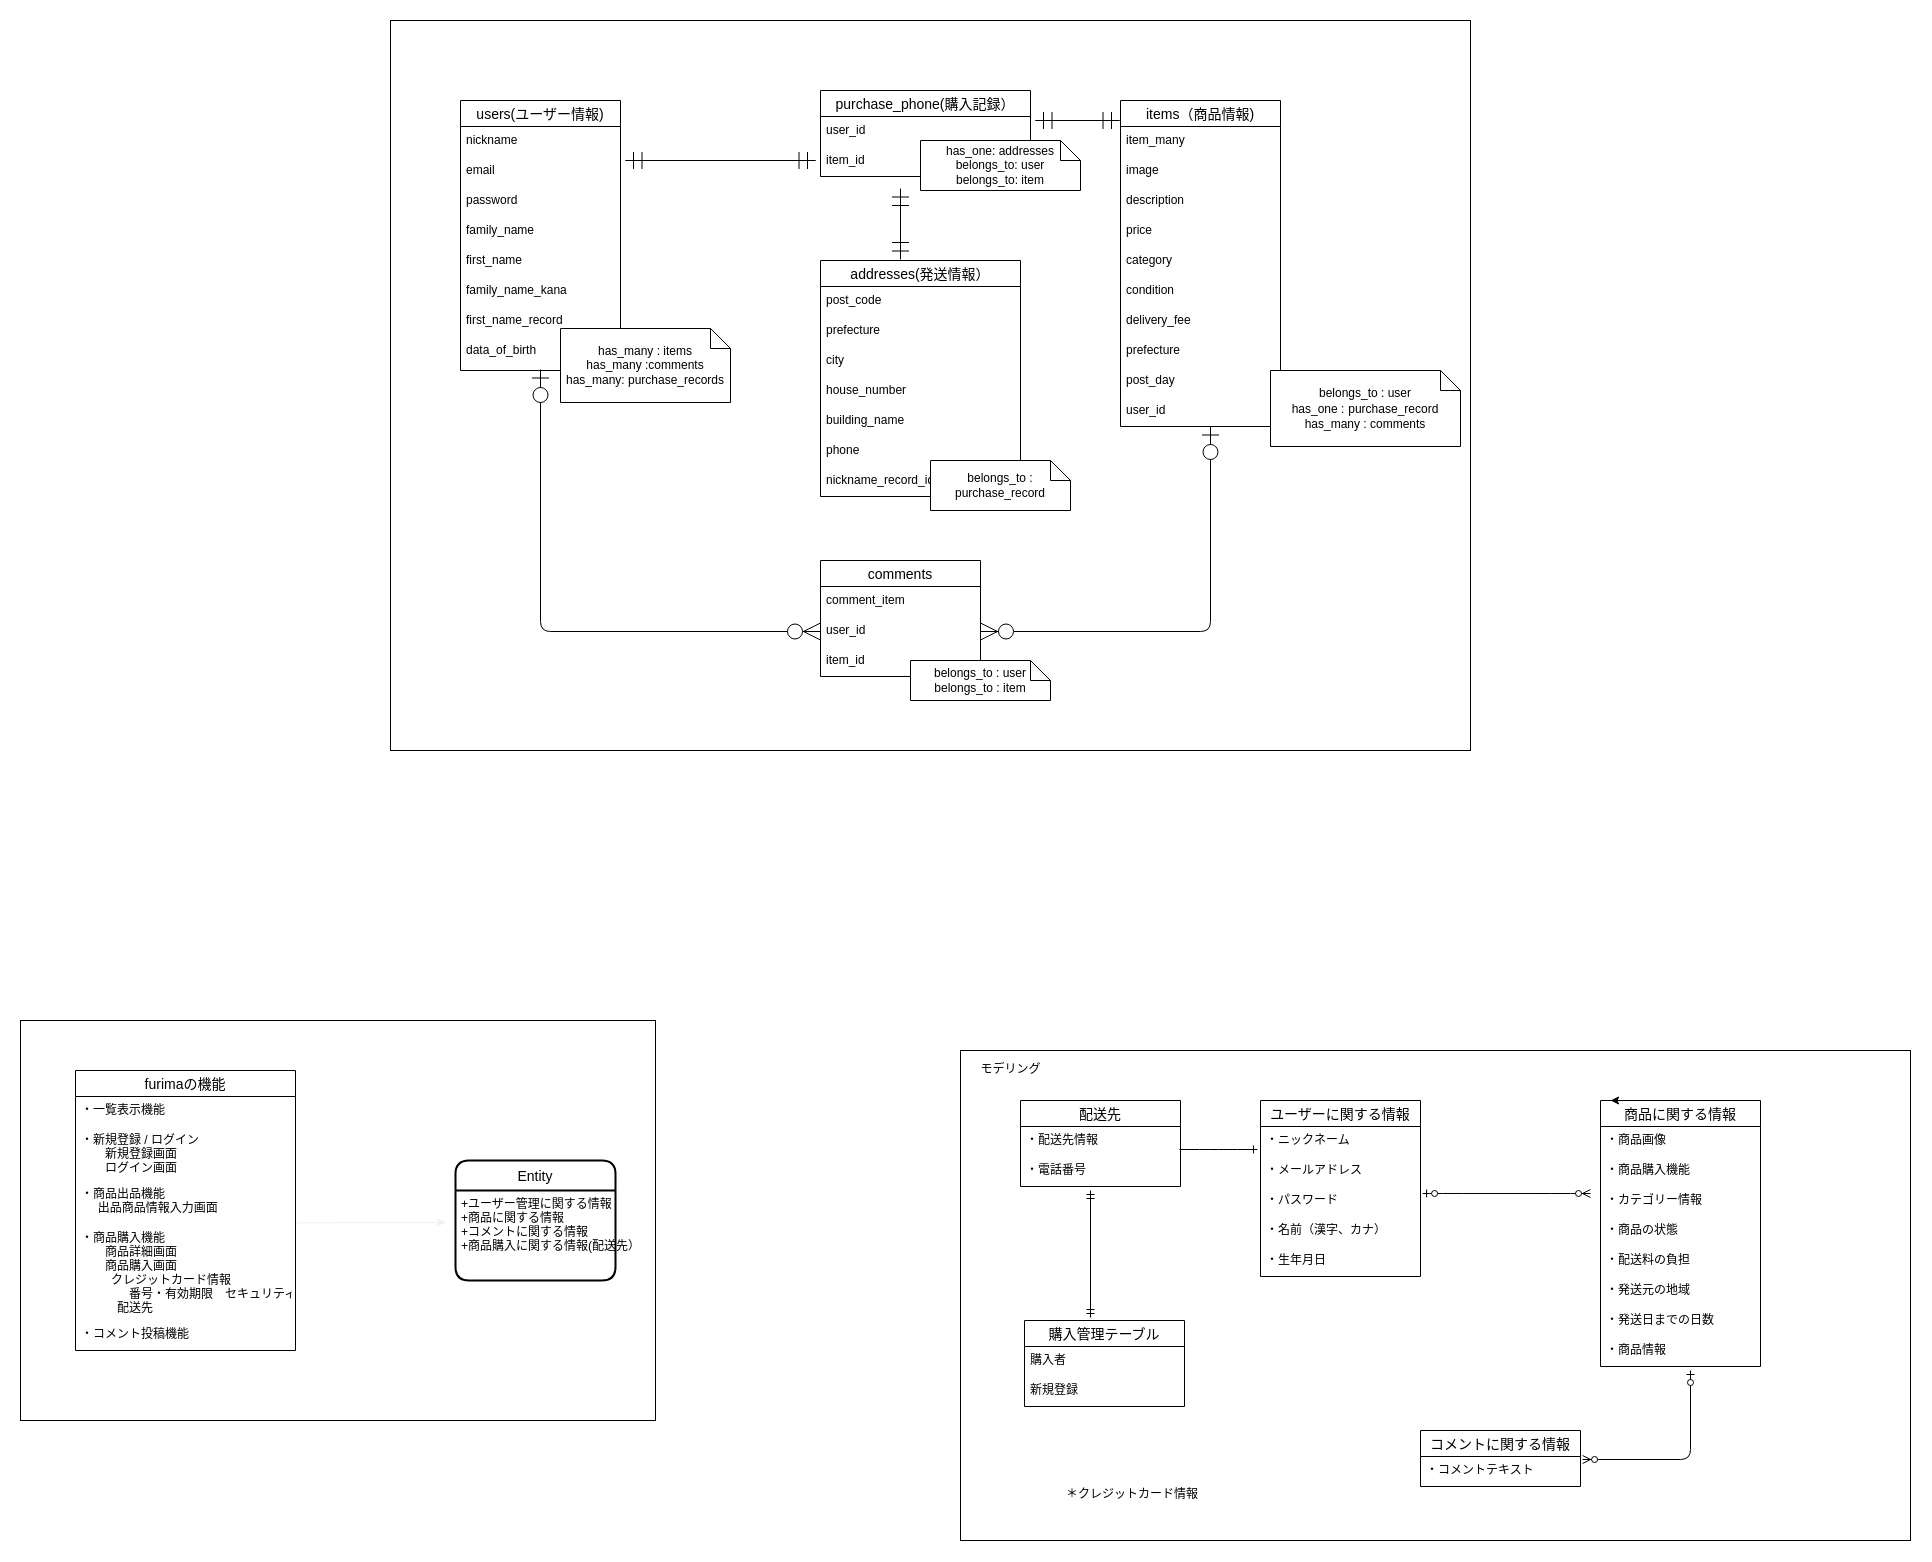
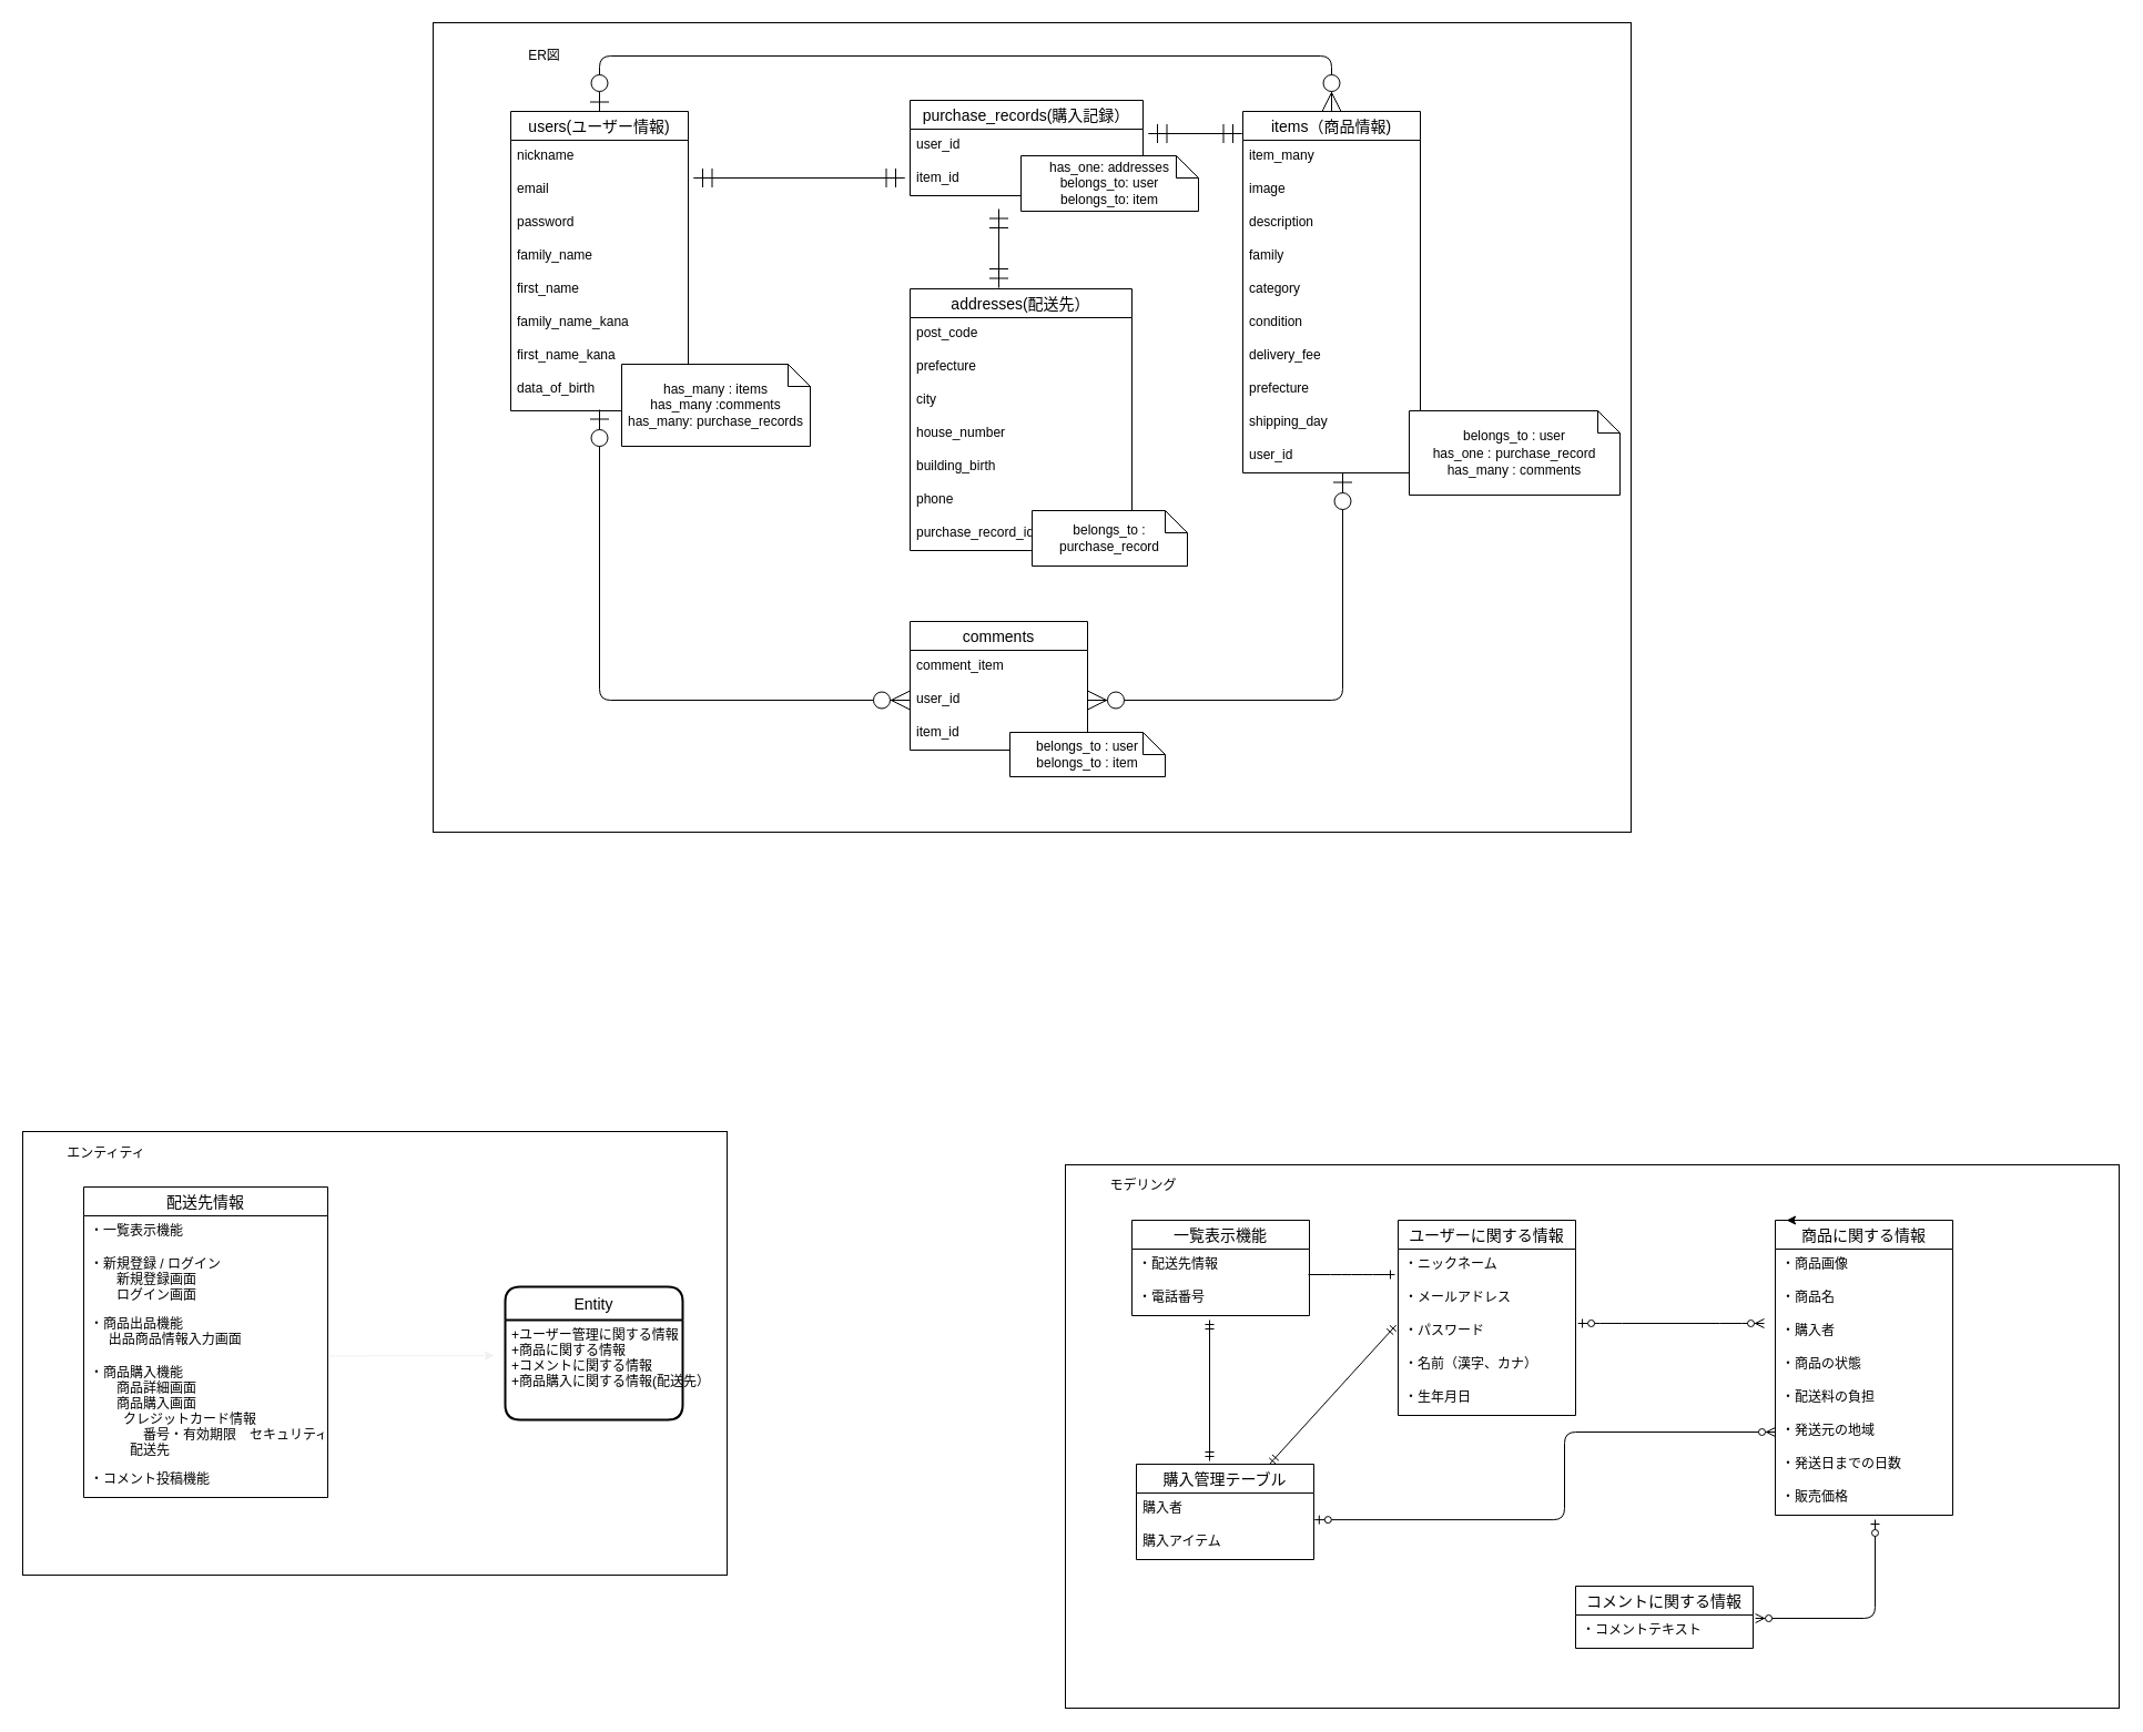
+ <mxCell id="83" value="ER図" style="text;html=1;align=center;verticalAlign=middle;resizable=0;points=[];autosize=1;" vertex="1" parent="48"><mxGeometry x="60" y="20" width="40" height="20" as="geometry" /></mxCell>
+ <mxCell id="70" value="" style="edgeStyle=elbowEdgeStyle;fontSize=12;html=1;endArrow=ERzeroToMany;startArrow=ERzeroToOne;strokeWidth=1;endSize=15;startSize=15;entryX=0.5;entryY=0;entryDx=0;entryDy=0;exitX=0.5;exitY=0;exitDx=0;exitDy=0;" edge="1" parent="48" source="50" target="59"><mxGeometry width="100" height="100" relative="1" as="geometry"><mxPoint x="490" y="180" as="sourcePoint" /><mxPoint x="706" y="190" as="targetPoint" /><Array as="points"><mxPoint x="450" y="30" /></Array></mxGeometry></mxCell>
- <mxCell id="90" value="purchase_phone(購入記録）" style="swimlane;fontStyle=0;childLayout=stackLayout;horizontal=1;startSize=26;horizontalStack=0;resizeParent=1;resizeParentMax=0;resizeLast=0;collapsible=1;marginBottom=0;align=center;fontSize=14;" vertex="1" parent="48"><mxGeometry x="410" y="70" width="210" height="86" as="geometry" /></mxCell>
+ <mxCell id="90" value="purchase_records(購入記録）" style="swimlane;fontStyle=0;childLayout=stackLayout;horizontal=1;startSize=26;horizontalStack=0;resizeParent=1;resizeParentMax=0;resizeLast=0;collapsible=1;marginBottom=0;align=center;fontSize=14;" vertex="1" parent="48"><mxGeometry x="410" y="70" width="210" height="86" as="geometry" /></mxCell>
- <mxCell id="63" value="price" style="text;strokeColor=none;fillColor=none;spacingLeft=4;spacingRight=4;overflow=hidden;rotatable=0;points=[[0,0.5],[1,0.5]];portConstraint=eastwest;fontSize=12;" vertex="1" parent="59"><mxGeometry y="116" width="160" height="30" as="geometry" /></mxCell>
+ <mxCell id="63" value="family" style="text;strokeColor=none;fillColor=none;spacingLeft=4;spacingRight=4;overflow=hidden;rotatable=0;points=[[0,0.5],[1,0.5]];portConstraint=eastwest;fontSize=12;" vertex="1" parent="59"><mxGeometry y="116" width="160" height="30" as="geometry" /></mxCell>
- <mxCell id="75" value="addresses(発送情報）" style="swimlane;fontStyle=0;childLayout=stackLayout;horizontal=1;startSize=26;horizontalStack=0;resizeParent=1;resizeParentMax=0;resizeLast=0;collapsible=1;marginBottom=0;align=center;fontSize=14;" vertex="1" parent="48"><mxGeometry x="410" y="240" width="200" height="236" as="geometry"><mxRectangle x="60" y="100" width="70" height="26" as="alternateBounds" /></mxGeometry></mxCell>
+ <mxCell id="75" value="addresses(配送先）" style="swimlane;fontStyle=0;childLayout=stackLayout;horizontal=1;startSize=26;horizontalStack=0;resizeParent=1;resizeParentMax=0;resizeLast=0;collapsible=1;marginBottom=0;align=center;fontSize=14;" vertex="1" parent="48"><mxGeometry x="410" y="240" width="200" height="236" as="geometry"><mxRectangle x="60" y="100" width="70" height="26" as="alternateBounds" /></mxGeometry></mxCell>
- <mxCell id="57" value="first_name_record" style="text;strokeColor=none;fillColor=none;spacingLeft=4;spacingRight=4;overflow=hidden;rotatable=0;points=[[0,0.5],[1,0.5]];portConstraint=eastwest;fontSize=12;" vertex="1" parent="50"><mxGeometry y="206" width="160" height="30" as="geometry" /></mxCell>
+ <mxCell id="57" value="first_name_kana" style="text;strokeColor=none;fillColor=none;spacingLeft=4;spacingRight=4;overflow=hidden;rotatable=0;points=[[0,0.5],[1,0.5]];portConstraint=eastwest;fontSize=12;" vertex="1" parent="50"><mxGeometry y="206" width="160" height="30" as="geometry" /></mxCell>
- <mxCell id="68" value="post_day" style="text;strokeColor=none;fillColor=none;spacingLeft=4;spacingRight=4;overflow=hidden;rotatable=0;points=[[0,0.5],[1,0.5]];portConstraint=eastwest;fontSize=12;" vertex="1" parent="59"><mxGeometry y="266" width="160" height="30" as="geometry" /></mxCell>
+ <mxCell id="68" value="shipping_day" style="text;strokeColor=none;fillColor=none;spacingLeft=4;spacingRight=4;overflow=hidden;rotatable=0;points=[[0,0.5],[1,0.5]];portConstraint=eastwest;fontSize=12;" vertex="1" parent="59"><mxGeometry y="266" width="160" height="30" as="geometry" /></mxCell>
- <mxCell id="80" value="building_name" style="text;strokeColor=none;fillColor=none;spacingLeft=4;spacingRight=4;overflow=hidden;rotatable=0;points=[[0,0.5],[1,0.5]];portConstraint=eastwest;fontSize=12;" vertex="1" parent="75"><mxGeometry y="146" width="200" height="30" as="geometry" /></mxCell>
+ <mxCell id="80" value="building_birth" style="text;strokeColor=none;fillColor=none;spacingLeft=4;spacingRight=4;overflow=hidden;rotatable=0;points=[[0,0.5],[1,0.5]];portConstraint=eastwest;fontSize=12;" vertex="1" parent="75"><mxGeometry y="146" width="200" height="30" as="geometry" /></mxCell>
- <mxCell id="82" value="nickname_record_id" style="text;strokeColor=none;fillColor=none;spacingLeft=4;spacingRight=4;overflow=hidden;rotatable=0;points=[[0,0.5],[1,0.5]];portConstraint=eastwest;fontSize=12;" vertex="1" parent="75"><mxGeometry y="206" width="200" height="30" as="geometry" /></mxCell>
+ <mxCell id="82" value="purchase_record_id" style="text;strokeColor=none;fillColor=none;spacingLeft=4;spacingRight=4;overflow=hidden;rotatable=0;points=[[0,0.5],[1,0.5]];portConstraint=eastwest;fontSize=12;" vertex="1" parent="75"><mxGeometry y="206" width="200" height="30" as="geometry" /></mxCell>
+ <mxCell id="47" value="エンティティ" style="text;html=1;align=center;verticalAlign=middle;resizable=0;points=[];autosize=1;" vertex="1" parent="36"><mxGeometry x="30" y="10" width="90" height="20" as="geometry" /></mxCell>
- <mxCell id="28" value="モデリング" style="text;html=1;align=center;verticalAlign=middle;resizable=0;points=[];autosize=1;" vertex="1" parent="2"><mxGeometry x="10" y="9" width="80" height="20" as="geometry" /></mxCell>
+ <mxCell id="28" value="モデリング" style="text;html=1;align=center;verticalAlign=middle;resizable=0;points=[];autosize=1;" vertex="1" parent="2"><mxGeometry x="30" y="9" width="80" height="20" as="geometry" /></mxCell>
- <mxCell id="38" value="furimaの機能" style="swimlane;fontStyle=0;childLayout=stackLayout;horizontal=1;startSize=26;horizontalStack=0;resizeParent=1;resizeParentMax=0;resizeLast=0;collapsible=1;marginBottom=0;align=center;fontSize=14;" vertex="1" parent="36"><mxGeometry x="55" y="50" width="220" height="280" as="geometry" /></mxCell>
+ <mxCell id="38" value="配送先情報" style="swimlane;fontStyle=0;childLayout=stackLayout;horizontal=1;startSize=26;horizontalStack=0;resizeParent=1;resizeParentMax=0;resizeLast=0;collapsible=1;marginBottom=0;align=center;fontSize=14;" vertex="1" parent="36"><mxGeometry x="55" y="50" width="220" height="280" as="geometry" /></mxCell>
- <mxCell id="19" value="配送先" style="swimlane;fontStyle=0;childLayout=stackLayout;horizontal=1;startSize=26;horizontalStack=0;resizeParent=1;resizeParentMax=0;resizeLast=0;collapsible=1;marginBottom=0;align=center;fontSize=14;" vertex="1" parent="2"><mxGeometry x="60" y="50" width="160" height="86" as="geometry" /></mxCell>
+ <mxCell id="19" value="一覧表示機能" style="swimlane;fontStyle=0;childLayout=stackLayout;horizontal=1;startSize=26;horizontalStack=0;resizeParent=1;resizeParentMax=0;resizeLast=0;collapsible=1;marginBottom=0;align=center;fontSize=14;" vertex="1" parent="2"><mxGeometry x="60" y="50" width="160" height="86" as="geometry" /></mxCell>
- <mxCell id="12" value="・商品購入機能" style="text;strokeColor=none;fillColor=none;spacingLeft=4;spacingRight=4;overflow=hidden;rotatable=0;points=[[0,0.5],[1,0.5]];portConstraint=eastwest;fontSize=12;" vertex="1" parent="10"><mxGeometry y="56" width="160" height="30" as="geometry" /></mxCell>
+ <mxCell id="12" value="・商品名" style="text;strokeColor=none;fillColor=none;spacingLeft=4;spacingRight=4;overflow=hidden;rotatable=0;points=[[0,0.5],[1,0.5]];portConstraint=eastwest;fontSize=12;" vertex="1" parent="10"><mxGeometry y="56" width="160" height="30" as="geometry" /></mxCell>
- <mxCell id="13" value="・カテゴリー情報" style="text;strokeColor=none;fillColor=none;spacingLeft=4;spacingRight=4;overflow=hidden;rotatable=0;points=[[0,0.5],[1,0.5]];portConstraint=eastwest;fontSize=12;" vertex="1" parent="10"><mxGeometry y="86" width="160" height="30" as="geometry" /></mxCell>
+ <mxCell id="13" value="・購入者" style="text;strokeColor=none;fillColor=none;spacingLeft=4;spacingRight=4;overflow=hidden;rotatable=0;points=[[0,0.5],[1,0.5]];portConstraint=eastwest;fontSize=12;" vertex="1" parent="10"><mxGeometry y="86" width="160" height="30" as="geometry" /></mxCell>
+ <mxCell id="34" value="" style="fontSize=12;html=1;endArrow=ERmandOne;startArrow=ERmandOne;entryX=-0.012;entryY=0.285;entryDx=0;entryDy=0;entryPerimeter=0;exitX=0.75;exitY=0;exitDx=0;exitDy=0;" edge="1" parent="2" source="30" target="7"><mxGeometry width="100" height="100" relative="1" as="geometry"><mxPoint x="140" y="277" as="sourcePoint" /><mxPoint x="140" y="150" as="targetPoint" /></mxGeometry></mxCell>
+ <mxCell id="35" value="" style="edgeStyle=elbowEdgeStyle;fontSize=12;html=1;endArrow=ERzeroToMany;startArrow=ERzeroToOne;exitX=1.005;exitY=0.804;exitDx=0;exitDy=0;exitPerimeter=0;entryX=0;entryY=0.5;entryDx=0;entryDy=0;" edge="1" parent="2" source="31" target="16"><mxGeometry width="100" height="100" relative="1" as="geometry"><mxPoint x="270" y="282.01" as="sourcePoint" /><mxPoint x="360" y="460" as="targetPoint" /><Array as="points"><mxPoint x="450" y="311" /></Array></mxGeometry></mxCell>
- <mxCell id="18" value="・商品情報" style="text;strokeColor=none;fillColor=none;spacingLeft=4;spacingRight=4;overflow=hidden;rotatable=0;points=[[0,0.5],[1,0.5]];portConstraint=eastwest;fontSize=12;" vertex="1" parent="10"><mxGeometry y="236" width="160" height="30" as="geometry" /></mxCell>
+ <mxCell id="18" value="・販売価格" style="text;strokeColor=none;fillColor=none;spacingLeft=4;spacingRight=4;overflow=hidden;rotatable=0;points=[[0,0.5],[1,0.5]];portConstraint=eastwest;fontSize=12;" vertex="1" parent="10"><mxGeometry y="236" width="160" height="30" as="geometry" /></mxCell>
- <mxCell id="32" value="新規登録" style="text;strokeColor=none;fillColor=none;spacingLeft=4;spacingRight=4;overflow=hidden;rotatable=0;points=[[0,0.5],[1,0.5]];portConstraint=eastwest;fontSize=12;" vertex="1" parent="30"><mxGeometry y="56" width="160" height="30" as="geometry" /></mxCell>
+ <mxCell id="32" value="購入アイテム" style="text;strokeColor=none;fillColor=none;spacingLeft=4;spacingRight=4;overflow=hidden;rotatable=0;points=[[0,0.5],[1,0.5]];portConstraint=eastwest;fontSize=12;" vertex="1" parent="30"><mxGeometry y="56" width="160" height="30" as="geometry" /></mxCell>
- <mxCell id="29" value="＊クレジットカード情報" style="text;strokeColor=none;fillColor=none;spacingLeft=4;spacingRight=4;overflow=hidden;rotatable=0;points=[[0,0.5],[1,0.5]];portConstraint=eastwest;fontSize=12;" vertex="1" parent="2"><mxGeometry x="100" y="430" width="160" height="30" as="geometry" /></mxCell>
